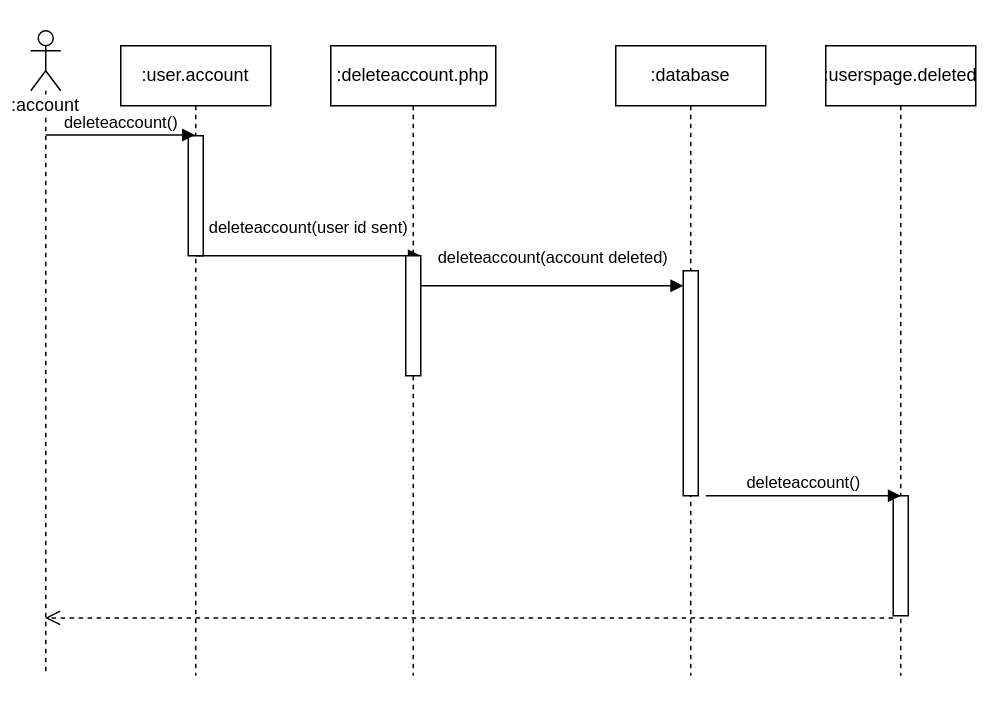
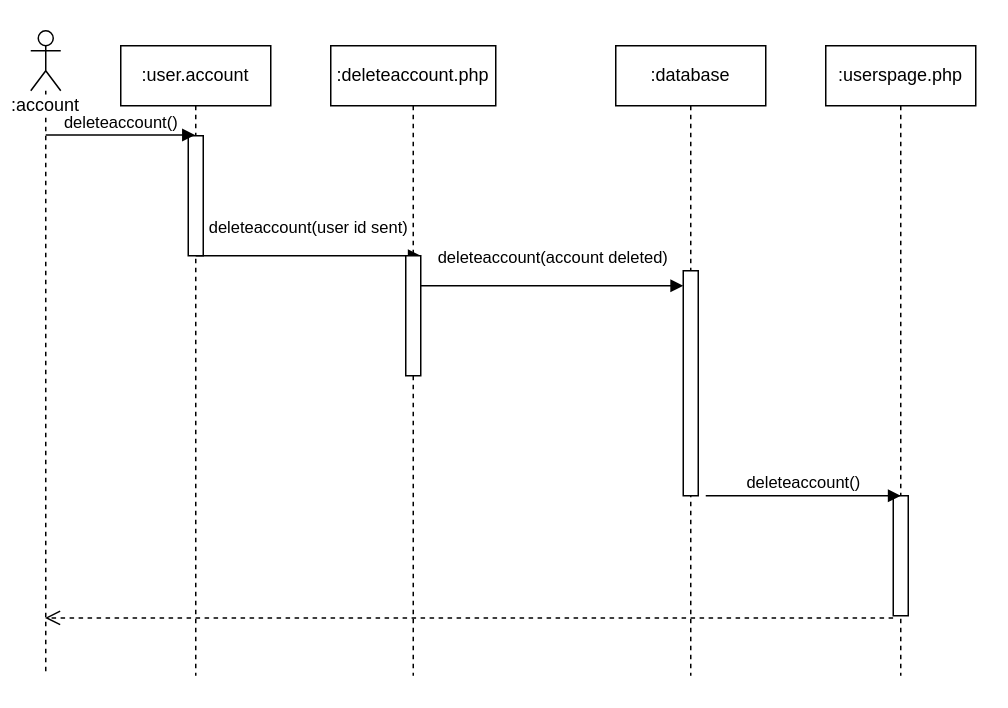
- <mxCell id="7" value=":userspage.deleted" style="shape=umlLifeline;perimeter=lifelinePerimeter;whiteSpace=wrap;html=1;container=1;collapsible=0;recursiveResize=0;outlineConnect=0;" parent="1" vertex="1"><mxGeometry x="550" y="30" width="100" height="420" as="geometry" /></mxCell>
+ <mxCell id="7" value=":userspage.php" style="shape=umlLifeline;perimeter=lifelinePerimeter;whiteSpace=wrap;html=1;container=1;collapsible=0;recursiveResize=0;outlineConnect=0;" parent="1" vertex="1"><mxGeometry x="550" y="30" width="100" height="420" as="geometry" /></mxCell>
